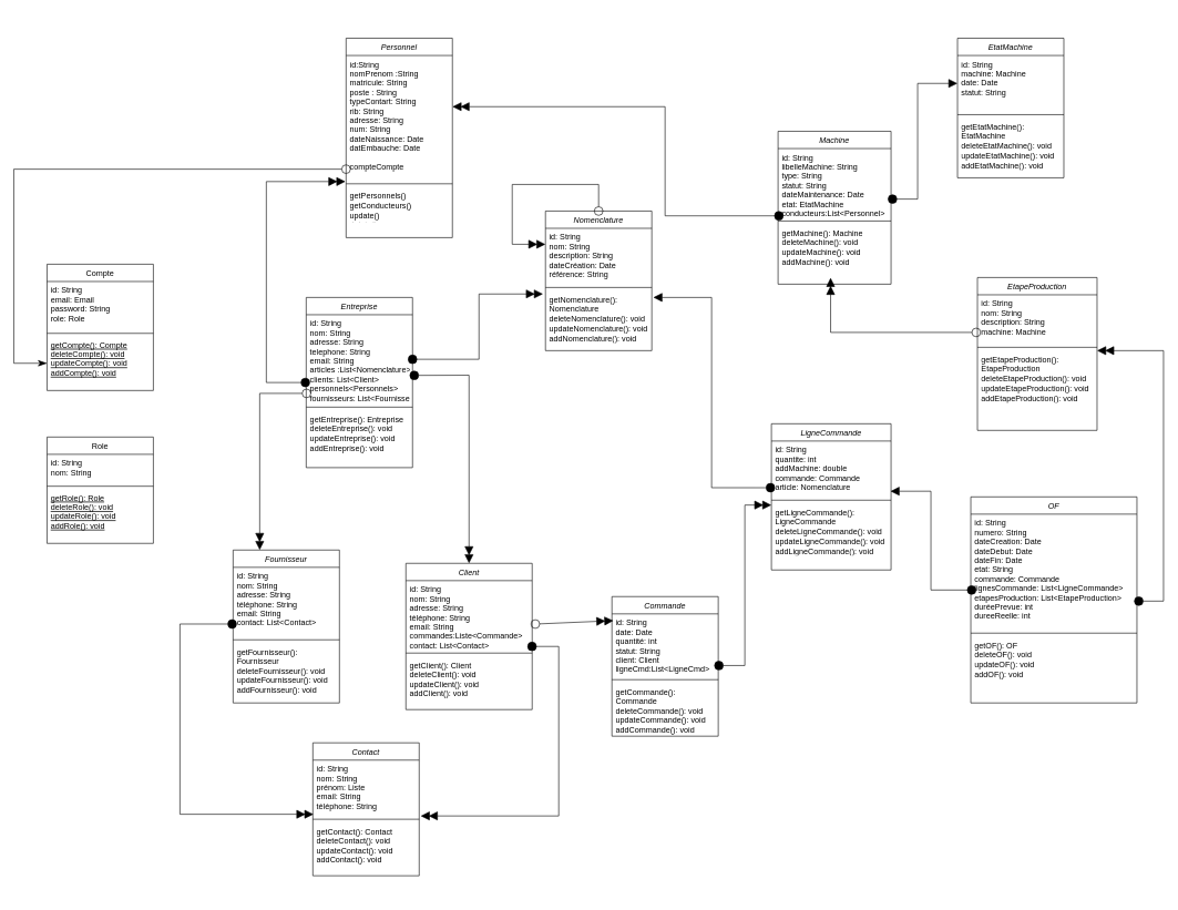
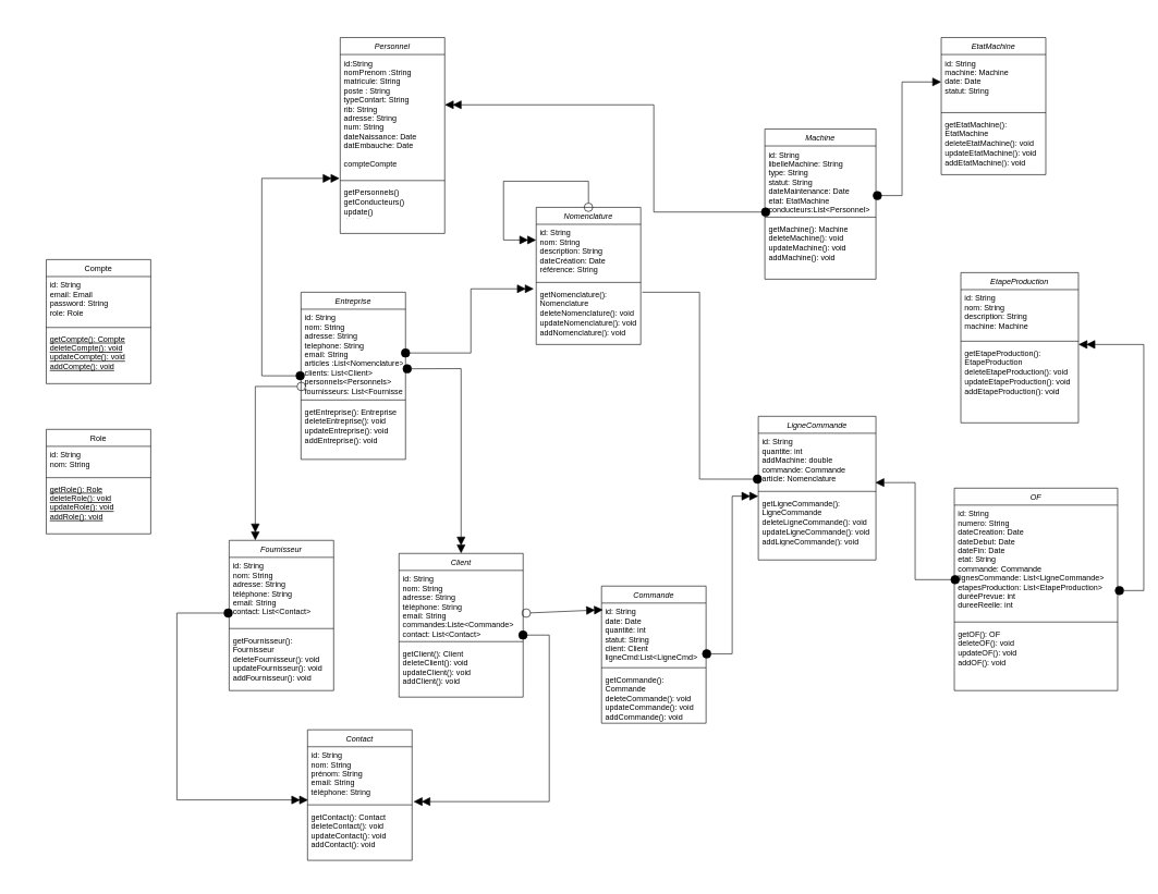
- <mxCell id="56" value="" style="html=1;verticalAlign=bottom;startArrow=oval;startFill=0;endArrow=classicThin;startSize=13;endSize=11;edgeStyle=elbowEdgeStyle;elbow=vertical;curved=0;rounded=0;endFill=1;" edge="1" parent="1" source="4" target="10"><mxGeometry width="80" relative="1" as="geometry"><mxPoint x="210" y="867" as="sourcePoint" /><mxPoint x="320" y="1007.39" as="targetPoint" /><Array as="points"><mxPoint x="20" y="647" /><mxPoint x="290" y="867" /><mxPoint x="290" y="897" /></Array></mxGeometry></mxCell>
- <mxCell id="69" value="" style="html=1;verticalAlign=bottom;startArrow=oval;startFill=1;endArrow=block;startSize=13;endSize=11;elbow=vertical;rounded=0;endFill=1;exitX=-0.008;exitY=0.836;exitDx=0;exitDy=0;exitPerimeter=0;entryX=1.014;entryY=0.111;entryDx=0;entryDy=0;entryPerimeter=0;edgeStyle=orthogonalEdgeStyle;" edge="1" parent="1" source="37" target="26"><mxGeometry width="80" relative="1" as="geometry"><mxPoint x="815" y="948" as="sourcePoint" /><mxPoint x="952" y="943" as="targetPoint" /></mxGeometry></mxCell>
+ <mxCell id="69" value="" style="html=1;verticalAlign=bottom;startArrow=oval;startFill=1;endArrow=none;startSize=13;endSize=11;elbow=vertical;rounded=0;endFill=1;exitX=-0.008;exitY=0.836;exitDx=0;exitDy=0;exitPerimeter=0;entryX=1.014;entryY=0.111;entryDx=0;entryDy=0;entryPerimeter=0;edgeStyle=orthogonalEdgeStyle;" edge="1" parent="1" source="37" target="26"><mxGeometry width="80" relative="1" as="geometry"><mxPoint x="815" y="948" as="sourcePoint" /><mxPoint x="952" y="943" as="targetPoint" /></mxGeometry></mxCell>
- <mxCell id="72" value="" style="html=1;verticalAlign=bottom;startArrow=oval;startFill=0;endArrow=doubleBlock;startSize=13;endSize=11;elbow=vertical;rounded=0;endFill=1;exitX=-0.01;exitY=0.765;exitDx=0;exitDy=0;entryX=0.465;entryY=1.005;entryDx=0;entryDy=0;entryPerimeter=0;exitPerimeter=0;edgeStyle=orthogonalEdgeStyle;" edge="1" parent="1" source="49" target="43"><mxGeometry width="80" relative="1" as="geometry"><mxPoint x="820" y="397" as="sourcePoint" /><mxPoint x="740" y="447" as="targetPoint" /></mxGeometry></mxCell>
- <mxCell id="29" value="id: String&#10;nom: String&#10;prénom: Liste&#10;email: String&#10;téléphone: String" style="text;align=left;verticalAlign=top;spacingLeft=4;spacingRight=4;overflow=hidden;rotatable=0;points=[[0,0.5],[1,0.5]];portConstraint=eastwest;" vertex="1" parent="28"><mxGeometry y="26" width="160" height="84" as="geometry" /></mxCell>
+ <mxCell id="29" value="id: String&#10;nom: String&#10;prénom: String&#10;email: String&#10;téléphone: String" style="text;align=left;verticalAlign=top;spacingLeft=4;spacingRight=4;overflow=hidden;rotatable=0;points=[[0,0.5],[1,0.5]];portConstraint=eastwest;" vertex="1" parent="28"><mxGeometry y="26" width="160" height="84" as="geometry" /></mxCell>
